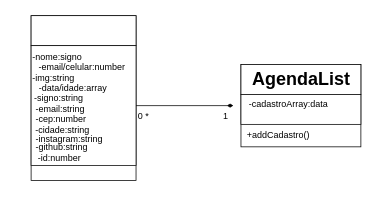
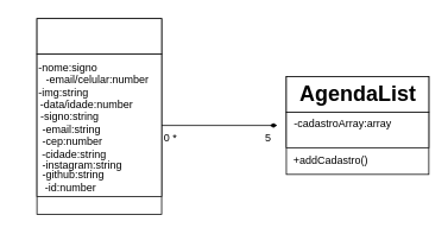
- <mxCell id="9" value="-data/idade:array" style="text;html=1;strokeColor=none;fillColor=none;align=center;verticalAlign=middle;whiteSpace=wrap;rounded=0;" vertex="1" parent="1"><mxGeometry x="42" y="102" width="110" height="30" as="geometry" /></mxCell>
+ <mxCell id="9" value="-data/idade:number" style="text;html=1;strokeColor=none;fillColor=none;align=center;verticalAlign=middle;whiteSpace=wrap;rounded=0;" vertex="1" parent="1"><mxGeometry x="42" y="102" width="110" height="30" as="geometry" /></mxCell>
- <mxCell id="22" value="-cadastroArray:data" style="text;html=1;strokeColor=none;fillColor=none;align=center;verticalAlign=middle;whiteSpace=wrap;rounded=0;container=0;" vertex="1" parent="1"><mxGeometry x="311" y="121" width="147" height="34" as="geometry" /></mxCell>
+ <mxCell id="22" value="-cadastroArray:array" style="text;html=1;strokeColor=none;fillColor=none;align=center;verticalAlign=middle;whiteSpace=wrap;rounded=0;container=0;" vertex="1" parent="1"><mxGeometry x="311" y="121" width="147" height="34" as="geometry" /></mxCell>
- <mxCell id="25" value="1" style="text;html=1;strokeColor=none;fillColor=none;align=center;verticalAlign=middle;whiteSpace=wrap;rounded=0;" vertex="1" parent="1"><mxGeometry x="271" y="140" width="60" height="30" as="geometry" /></mxCell>
+ <mxCell id="25" value="5" style="text;html=1;strokeColor=none;fillColor=none;align=center;verticalAlign=middle;whiteSpace=wrap;rounded=0;" vertex="1" parent="1"><mxGeometry x="271" y="140" width="60" height="30" as="geometry" /></mxCell>
